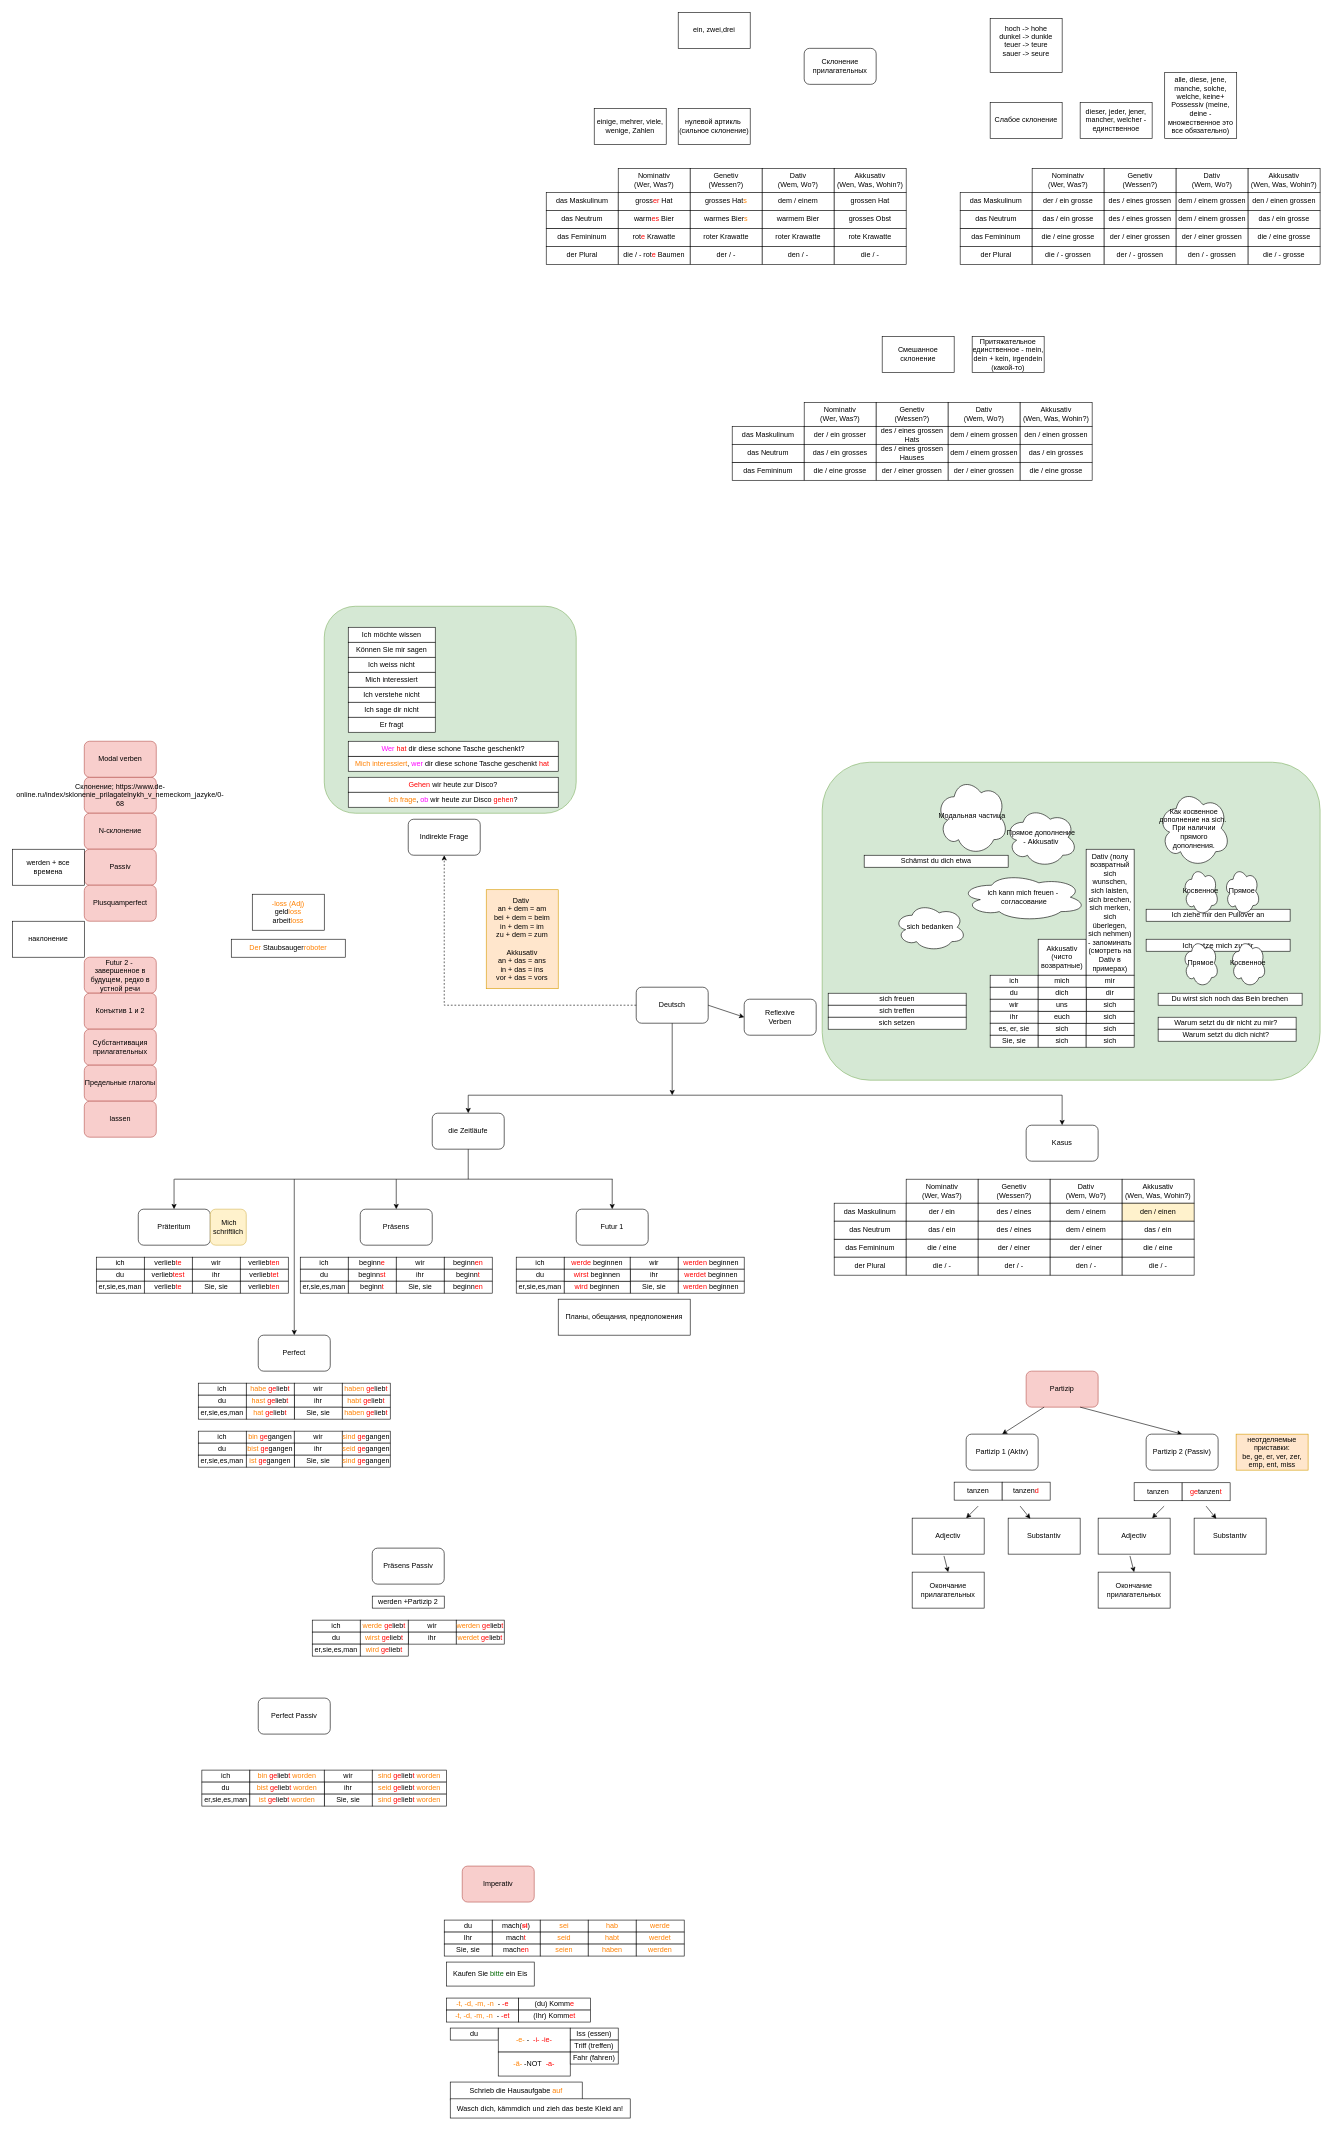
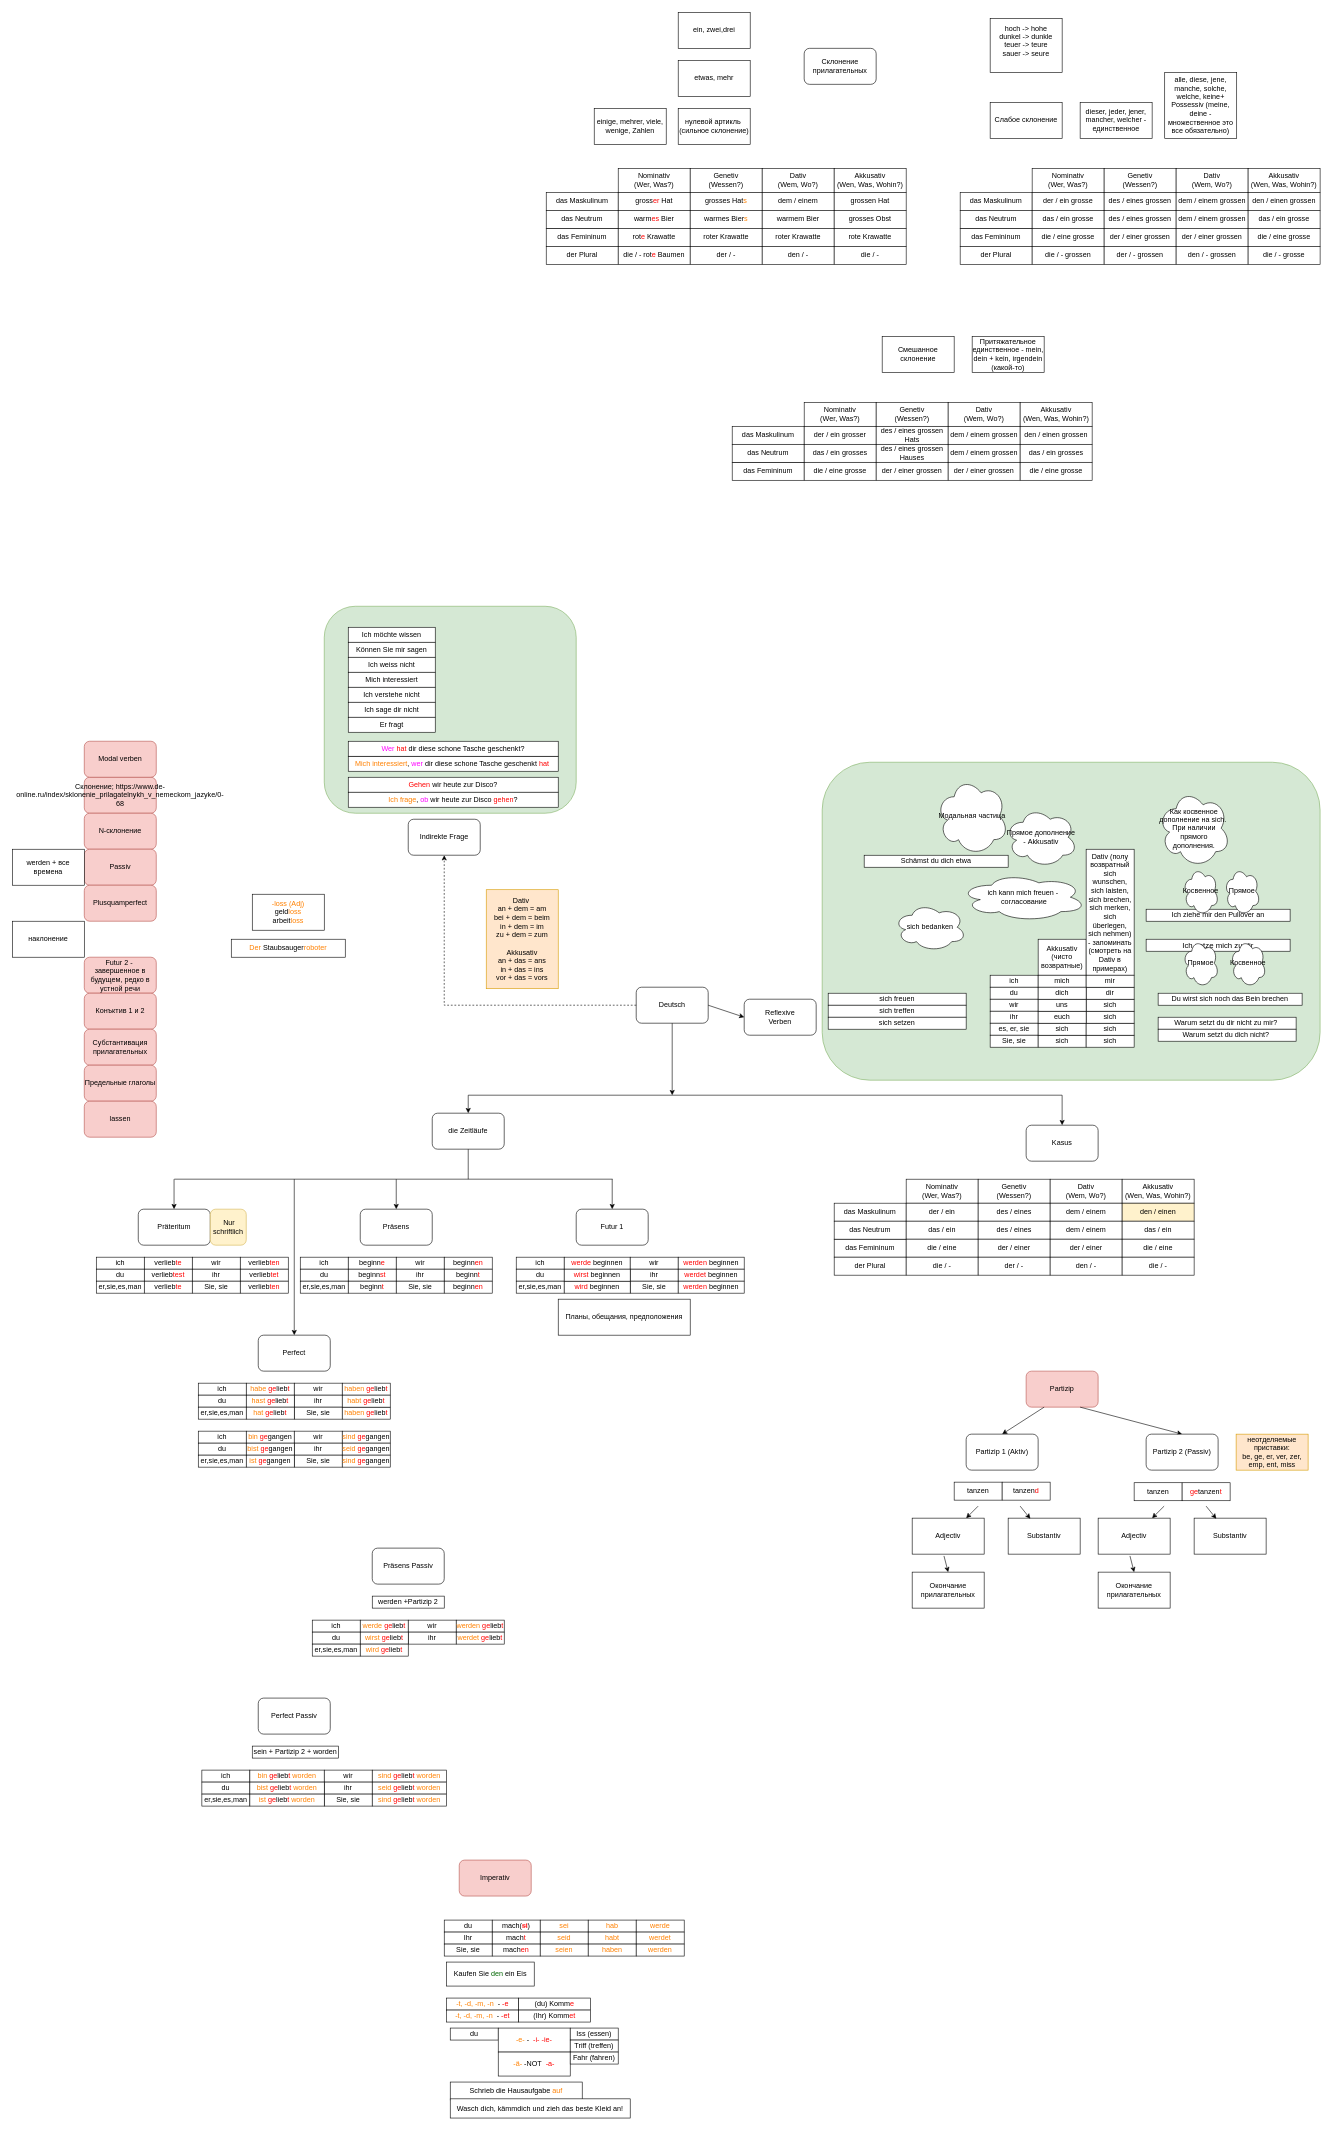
+ <mxCell id="278" value="etwas, mehr" style="rounded=0;whiteSpace=wrap;html=1;fontColor=#000000;" vertex="1" parent="1"><mxGeometry x="1130" y="100" width="120" height="60" as="geometry" /></mxCell>
- <mxCell id="39" value="&lt;font color=&quot;#000000&quot;&gt;&amp;nbsp;Mich schriftlich&lt;/font&gt;" style="rounded=1;whiteSpace=wrap;html=1;fillColor=#fff2cc;strokeColor=#d6b656;" parent="1" vertex="1"><mxGeometry x="350" y="2015" width="60" height="60" as="geometry" /></mxCell>
+ <mxCell id="39" value="&lt;font color=&quot;#000000&quot;&gt;&amp;nbsp;Nur schriftlich&lt;/font&gt;" style="rounded=1;whiteSpace=wrap;html=1;fillColor=#fff2cc;strokeColor=#d6b656;" parent="1" vertex="1"><mxGeometry x="350" y="2015" width="60" height="60" as="geometry" /></mxCell>
+ <mxCell id="212" value="sein + Partizip 2 + worden" style="rounded=0;whiteSpace=wrap;html=1;fontColor=#000000;" vertex="1" parent="1"><mxGeometry x="420" y="2910" width="144" height="20" as="geometry" /></mxCell>
- <mxCell id="152" value="Imperativ" style="rounded=1;whiteSpace=wrap;html=1;fillColor=#f8cecc;strokeColor=#b85450;" parent="1" vertex="1"><mxGeometry x="770" y="3110" width="120" height="60" as="geometry" /></mxCell>
+ <mxCell id="152" value="Imperativ" style="rounded=1;whiteSpace=wrap;html=1;fillColor=#f8cecc;strokeColor=#b85450;" parent="1" vertex="1"><mxGeometry x="765" y="3100" width="120" height="60" as="geometry" /></mxCell>
- <mxCell id="230" value="&lt;font color=&quot;#000000&quot;&gt;Kaufen Sie &lt;/font&gt;&lt;font color=&quot;#006600&quot;&gt;bitte&lt;/font&gt;&lt;font color=&quot;#33ff33&quot;&gt; &lt;/font&gt;&lt;font color=&quot;#000000&quot;&gt;ein Eis&lt;/font&gt;" style="rounded=0;whiteSpace=wrap;html=1;fontColor=#FF0000;" vertex="1" parent="1"><mxGeometry x="744" y="3270" width="146" height="40" as="geometry" /></mxCell>
+ <mxCell id="230" value="&lt;font color=&quot;#000000&quot;&gt;Kaufen Sie &lt;/font&gt;&lt;font color=&quot;#006600&quot;&gt;den&lt;/font&gt;&lt;font color=&quot;#33ff33&quot;&gt; &lt;/font&gt;&lt;font color=&quot;#000000&quot;&gt;ein Eis&lt;/font&gt;" style="rounded=0;whiteSpace=wrap;html=1;fontColor=#FF0000;" vertex="1" parent="1"><mxGeometry x="744" y="3270" width="146" height="40" as="geometry" /></mxCell>
